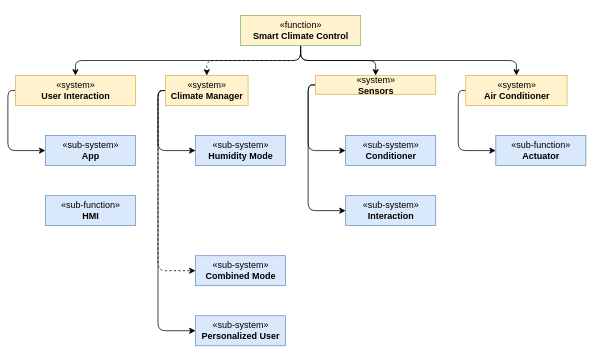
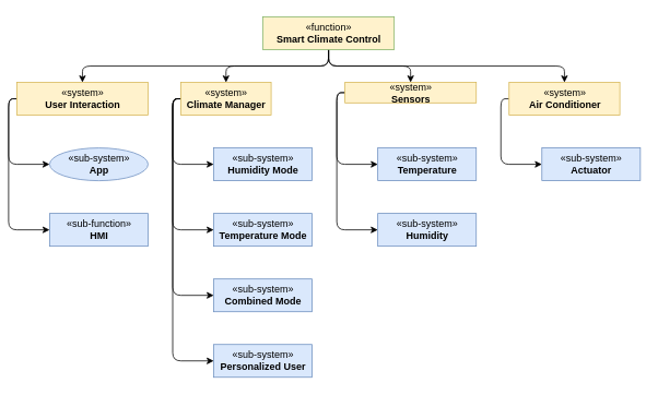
- <mxCell id="3" style="edgeStyle=orthogonalEdgeStyle;html=1;entryX=0.5;entryY=0;entryDx=0;entryDy=0;dashed=1;" edge="1" parent="1" source="6" target="19"><mxGeometry relative="1" as="geometry" /></mxCell>
+ <mxCell id="3" style="edgeStyle=orthogonalEdgeStyle;html=1;entryX=0.5;entryY=0;entryDx=0;entryDy=0;" edge="1" parent="1" source="6" target="19"><mxGeometry relative="1" as="geometry" /></mxCell>
- <mxCell id="20" value="«sub-system»&lt;br&gt;&lt;b&gt;App&lt;/b&gt;" style="html=1;fillColor=#dae8fc;strokeColor=#6c8ebf;" vertex="1" parent="1"><mxGeometry x="60" y="180" width="120" height="40" as="geometry" /></mxCell>
+ <mxCell id="20" value="«sub-system»&lt;br&gt;&lt;b&gt;App&lt;/b&gt;" style="ellipse;html=1;fillColor=#dae8fc;strokeColor=#6c8ebf;" vertex="1" parent="1"><mxGeometry x="60" y="180" width="120" height="40" as="geometry" /></mxCell>
- <mxCell id="25" value="«sub-system»&lt;br&gt;&lt;b&gt;Conditioner&lt;/b&gt;" style="html=1;fillColor=#dae8fc;strokeColor=#6c8ebf;" vertex="1" parent="1"><mxGeometry x="460" y="180" width="120" height="40" as="geometry" /></mxCell>
+ <mxCell id="25" value="«sub-system»&lt;br&gt;&lt;b&gt;Temperature&lt;/b&gt;" style="html=1;fillColor=#dae8fc;strokeColor=#6c8ebf;" vertex="1" parent="1"><mxGeometry x="460" y="180" width="120" height="40" as="geometry" /></mxCell>
- <mxCell id="27" value="«sub-function»&lt;br&gt;&lt;b&gt;Actuator&lt;/b&gt;" style="html=1;fillColor=#dae8fc;strokeColor=#6c8ebf;" vertex="1" parent="1"><mxGeometry x="660" y="180" width="120" height="40" as="geometry" /></mxCell>
+ <mxCell id="27" value="«sub-system»&lt;br&gt;&lt;b&gt;Actuator&lt;/b&gt;" style="html=1;fillColor=#dae8fc;strokeColor=#6c8ebf;" vertex="1" parent="1"><mxGeometry x="660" y="180" width="120" height="40" as="geometry" /></mxCell>
+ <mxCell id="8" style="edgeStyle=orthogonalEdgeStyle;html=1;entryX=0;entryY=0.5;entryDx=0;entryDy=0;exitX=0;exitY=0.5;exitDx=0;exitDy=0;" edge="1" parent="1" source="9" target="21"><mxGeometry relative="1" as="geometry" /></mxCell>
+ <mxCell id="16" style="edgeStyle=orthogonalEdgeStyle;html=1;entryX=0;entryY=0.5;entryDx=0;entryDy=0;exitX=0;exitY=0.5;exitDx=0;exitDy=0;" edge="1" parent="1" source="19" target="23"><mxGeometry relative="1" as="geometry" /></mxCell>
+ <mxCell id="23" value="«sub-system»&lt;br&gt;&lt;b&gt;Temperature Mode&lt;/b&gt;" style="html=1;fillColor=#dae8fc;strokeColor=#6c8ebf;" vertex="1" parent="1"><mxGeometry x="260" y="260" width="120" height="40" as="geometry" /></mxCell>
- <mxCell id="26" value="«sub-system»&lt;br&gt;&lt;b&gt;Interaction&lt;/b&gt;" style="html=1;fillColor=#dae8fc;strokeColor=#6c8ebf;" vertex="1" parent="1"><mxGeometry x="460" y="260" width="120" height="40" as="geometry" /></mxCell>
+ <mxCell id="26" value="«sub-system»&lt;br&gt;&lt;b&gt;Humidity&lt;/b&gt;" style="html=1;fillColor=#dae8fc;strokeColor=#6c8ebf;" vertex="1" parent="1"><mxGeometry x="460" y="260" width="120" height="40" as="geometry" /></mxCell>
- <mxCell id="17" style="edgeStyle=orthogonalEdgeStyle;html=1;entryX=0;entryY=0.5;entryDx=0;entryDy=0;exitX=0;exitY=0.5;exitDx=0;exitDy=0;dashed=1;" edge="1" parent="1" source="19" target="24"><mxGeometry relative="1" as="geometry" /></mxCell>
+ <mxCell id="17" style="edgeStyle=orthogonalEdgeStyle;html=1;entryX=0;entryY=0.5;entryDx=0;entryDy=0;exitX=0;exitY=0.5;exitDx=0;exitDy=0;" edge="1" parent="1" source="19" target="24"><mxGeometry relative="1" as="geometry" /></mxCell>
